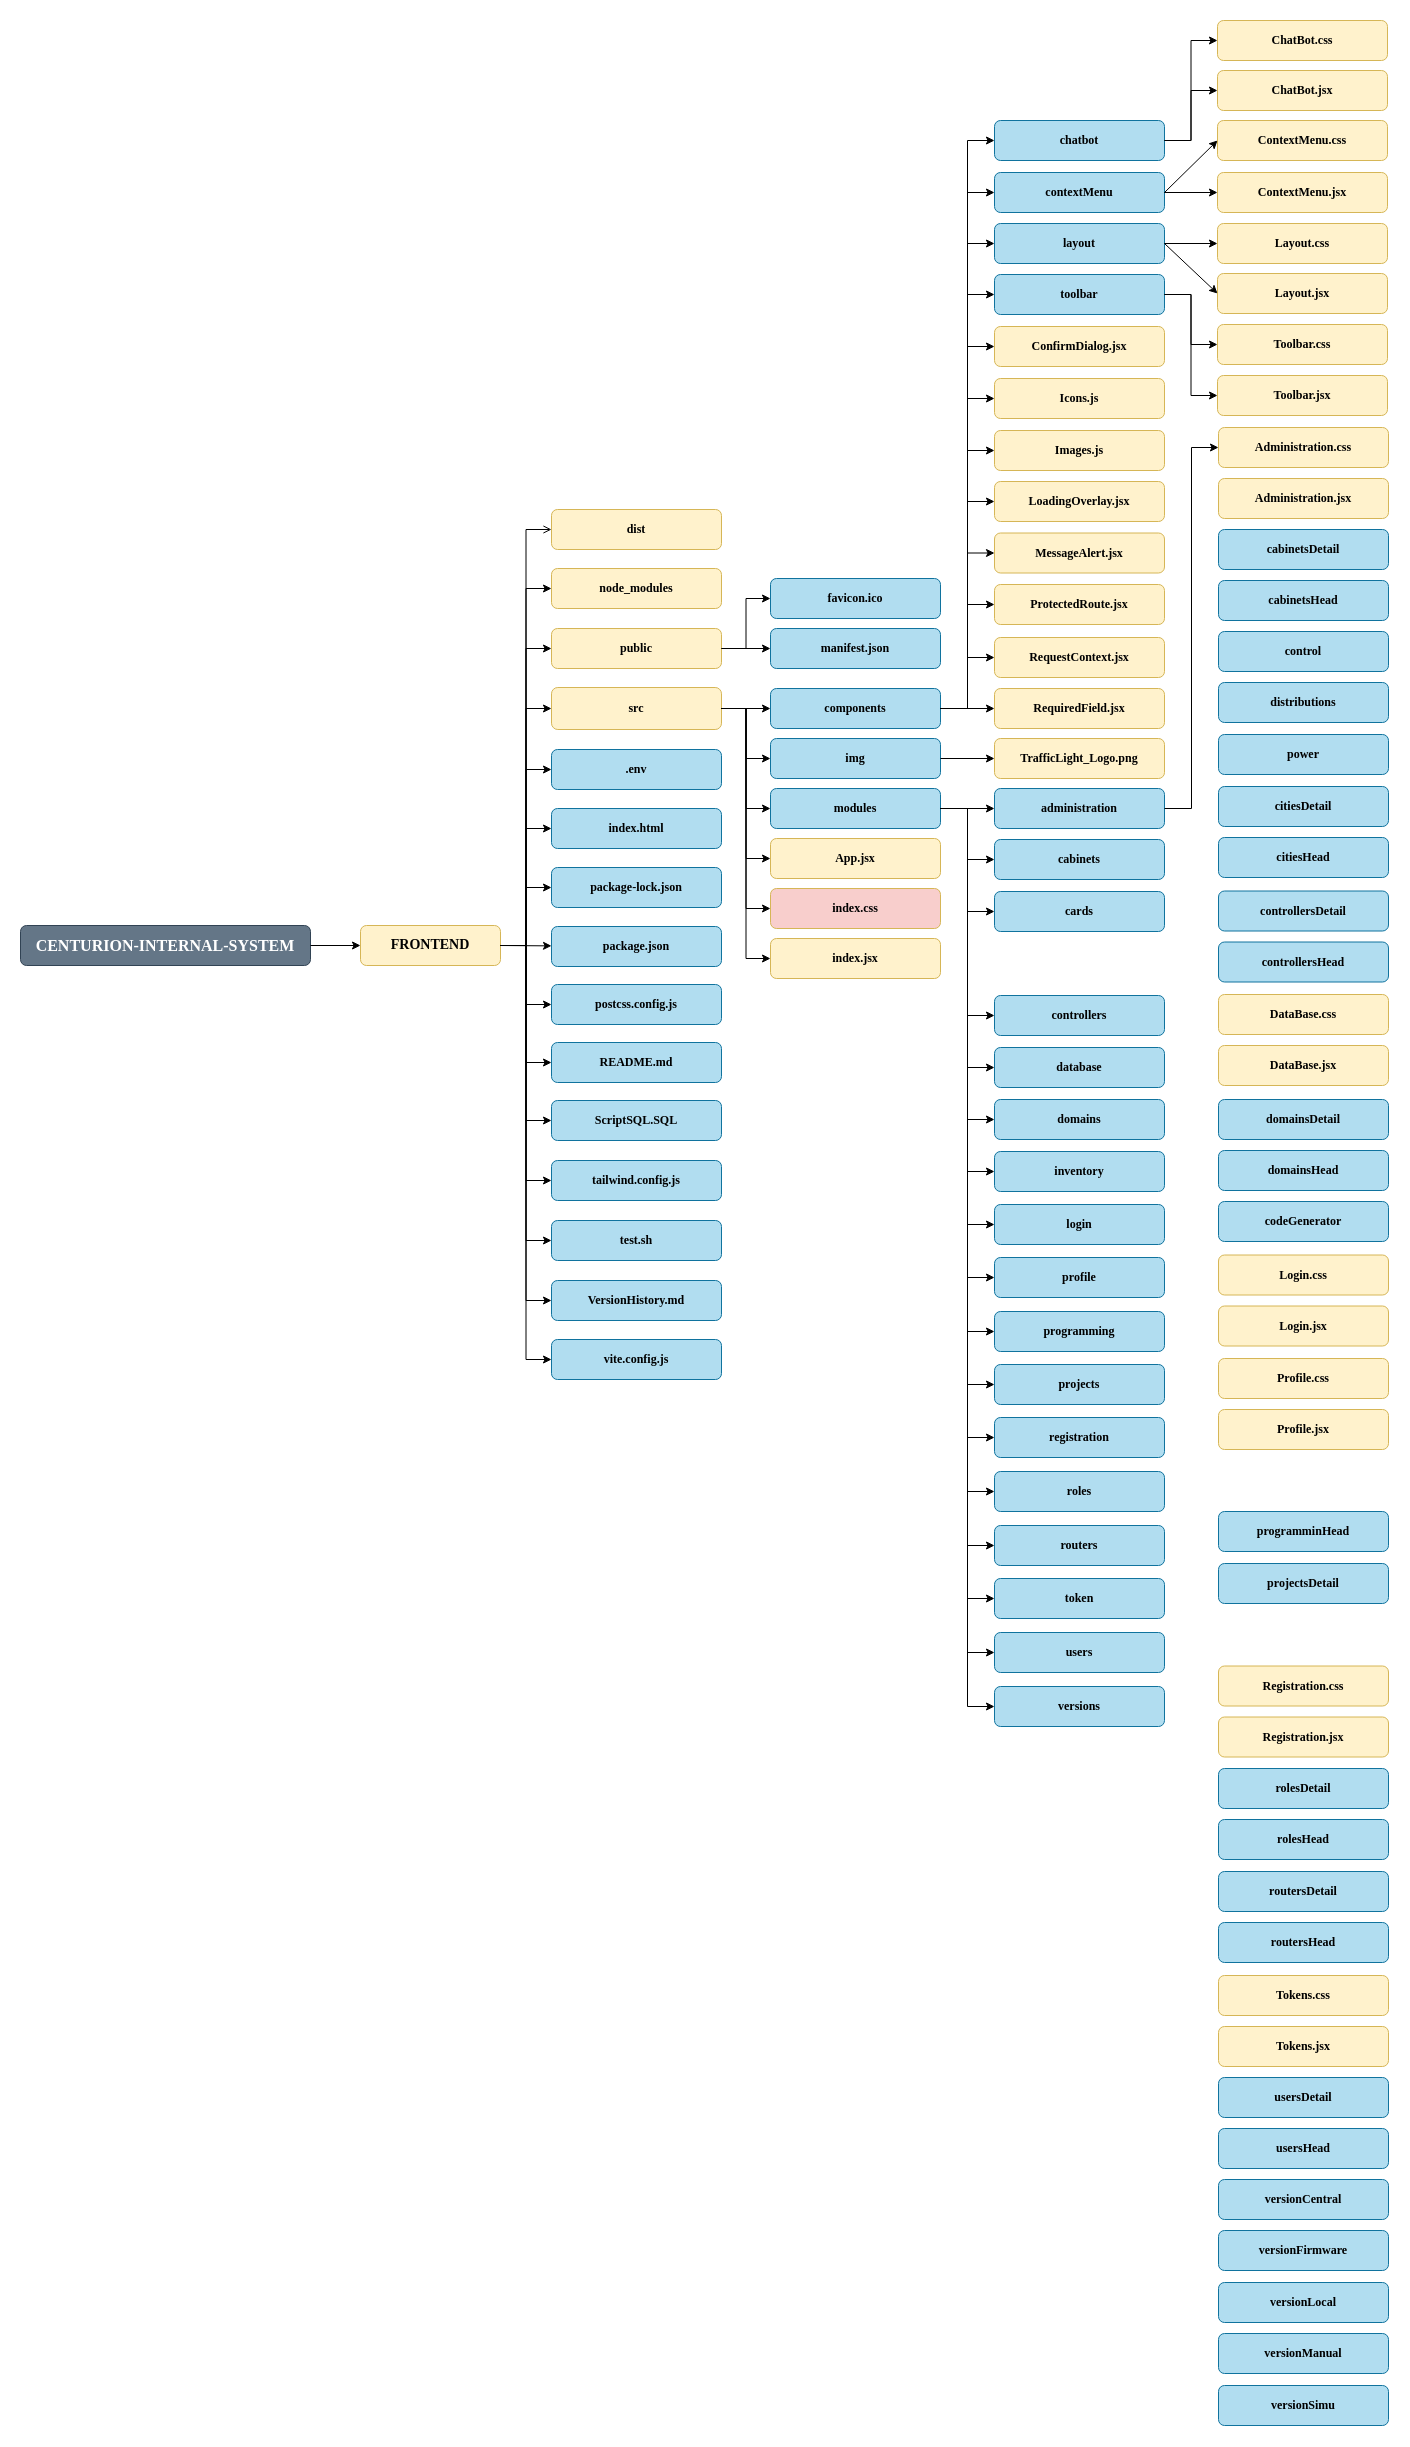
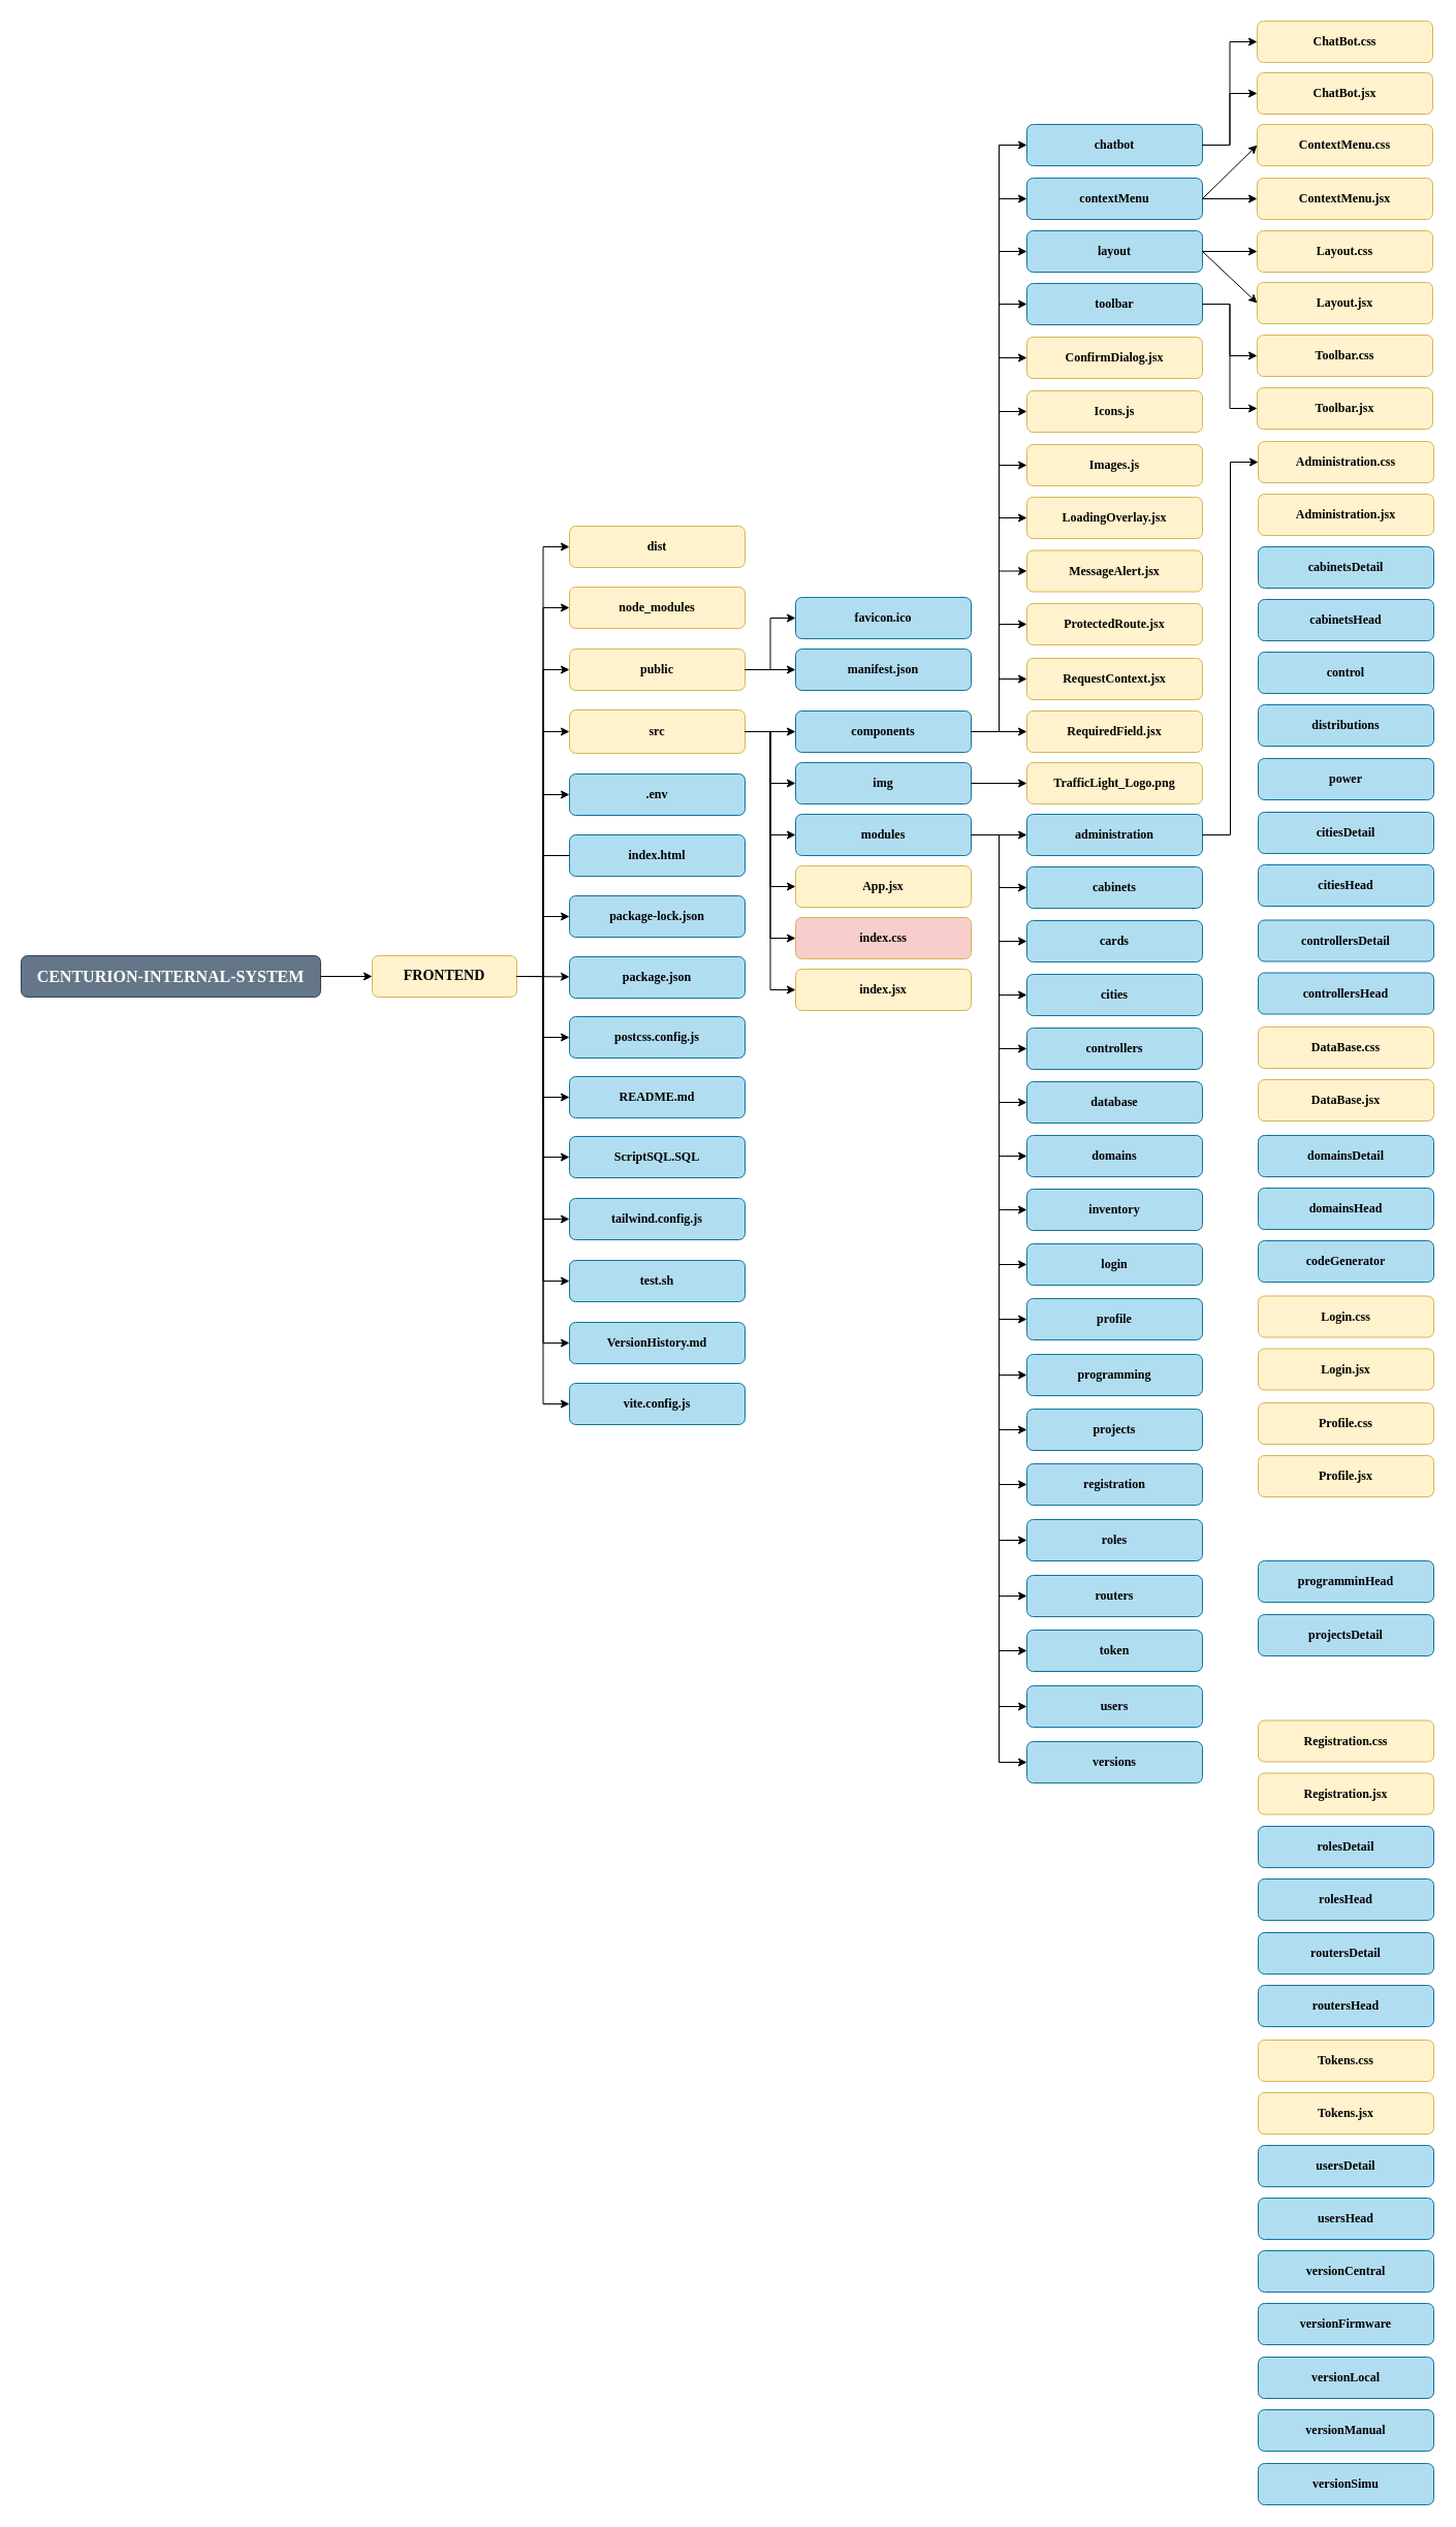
- <mxCell id="28" value="" style="endArrow=open;html=1;rounded=0;exitX=1;exitY=0.5;exitDx=0;exitDy=0;entryX=0;entryY=0.5;entryDx=0;entryDy=0;edgeStyle=orthogonalEdgeStyle;" edge="1" parent="1" source="3" target="4"><mxGeometry width="50" height="50" relative="1" as="geometry"><mxPoint x="580" y="935" as="sourcePoint" /><mxPoint x="630" y="885" as="targetPoint" /></mxGeometry></mxCell>
+ <mxCell id="28" value="" style="endArrow=classic;html=1;rounded=0;exitX=1;exitY=0.5;exitDx=0;exitDy=0;entryX=0;entryY=0.5;entryDx=0;entryDy=0;edgeStyle=orthogonalEdgeStyle;" edge="1" parent="1" source="3" target="4"><mxGeometry width="50" height="50" relative="1" as="geometry"><mxPoint x="580" y="935" as="sourcePoint" /><mxPoint x="630" y="885" as="targetPoint" /></mxGeometry></mxCell>
- <mxCell id="33" value="" style="endArrow=classic;html=1;rounded=0;exitX=1;exitY=0.5;exitDx=0;exitDy=0;entryX=0;entryY=0.5;entryDx=0;entryDy=0;edgeStyle=orthogonalEdgeStyle;" edge="1" parent="1" source="3" target="9"><mxGeometry width="50" height="50" relative="1" as="geometry"><mxPoint x="580" y="855" as="sourcePoint" /><mxPoint x="630" y="805" as="targetPoint" /></mxGeometry></mxCell>
+ <mxCell id="33" value="" style="endArrow=none;html=1;rounded=0;exitX=1;exitY=0.5;exitDx=0;exitDy=0;entryX=0;entryY=0.5;entryDx=0;entryDy=0;edgeStyle=orthogonalEdgeStyle;" edge="1" parent="1" source="3" target="9"><mxGeometry width="50" height="50" relative="1" as="geometry"><mxPoint x="580" y="855" as="sourcePoint" /><mxPoint x="630" y="805" as="targetPoint" /></mxGeometry></mxCell>
+ <mxCell id="98" value="" style="endArrow=classic;html=1;rounded=0;exitX=1;exitY=0.5;exitDx=0;exitDy=0;entryX=0;entryY=0.5;entryDx=0;entryDy=0;edgeStyle=orthogonalEdgeStyle;" edge="1" parent="1" source="23" target="80"><mxGeometry width="50" height="50" relative="1" as="geometry"><mxPoint x="1040" y="985" as="sourcePoint" /><mxPoint x="1090" y="935" as="targetPoint" /></mxGeometry></mxCell>
+ <mxCell id="80" value="cities" style="rounded=1;whiteSpace=wrap;html=1;fontFamily=Poppins;fontSource=https%3A%2F%2Ffonts.googleapis.com%2Fcss%3Ffamily%3DPoppins;fontStyle=1;fontSize=12;fillColor=#b1ddf0;strokeColor=#10739e;" vertex="1" parent="1"><mxGeometry x="994" y="943" width="170" height="40" as="geometry" /></mxCell>
